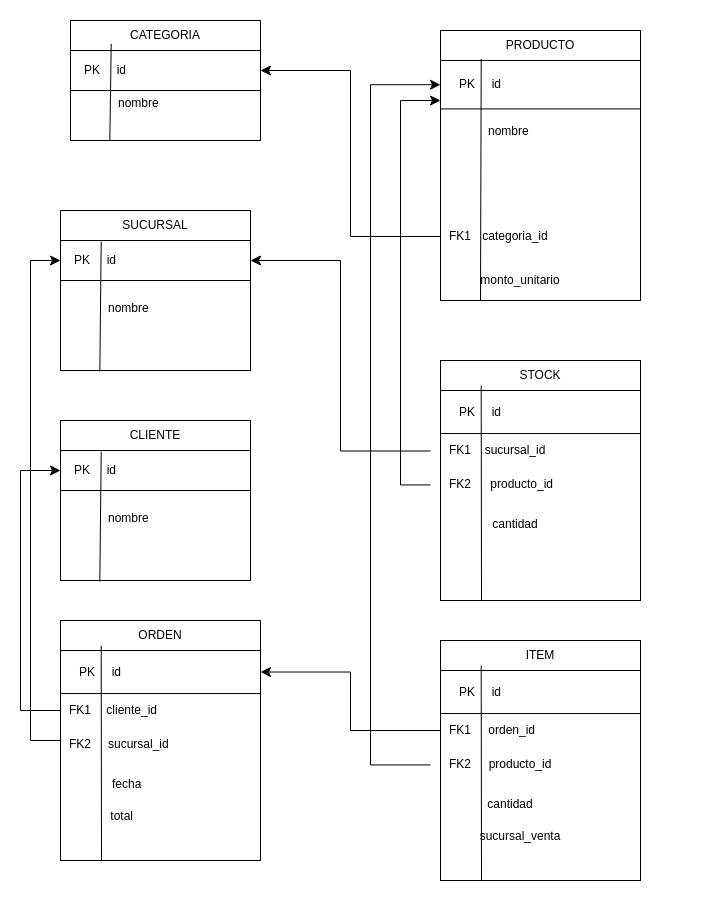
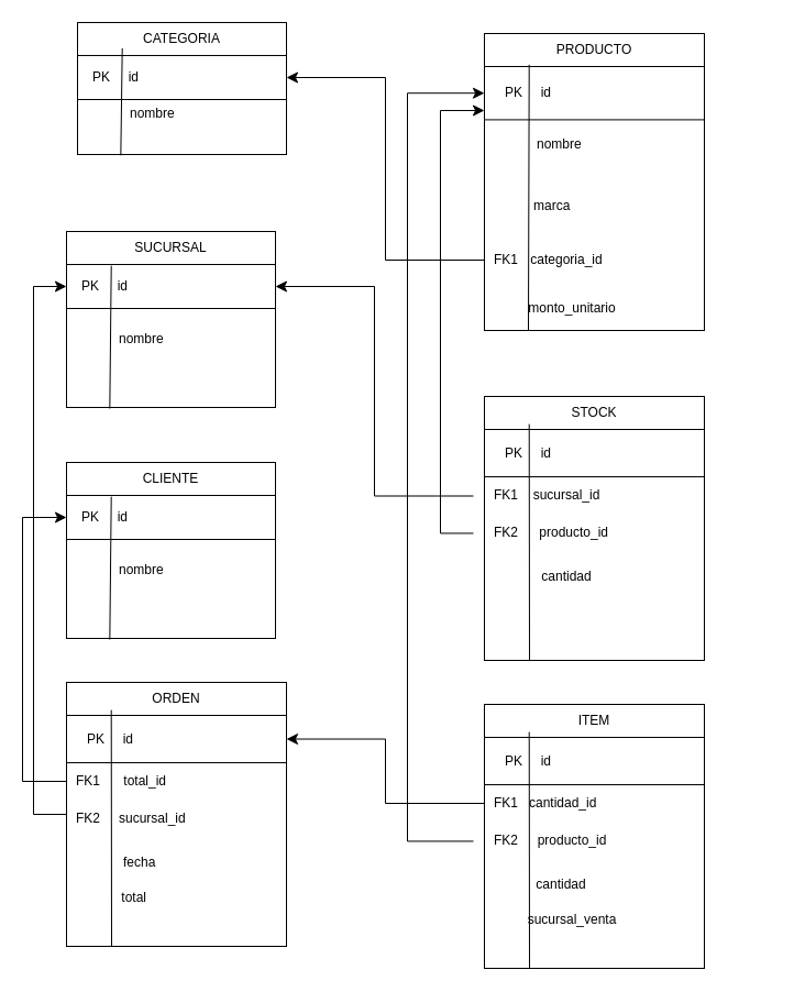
+ <mxCell id="12" value="marca&amp;nbsp; &amp;nbsp; &amp;nbsp; &amp;nbsp; &amp;nbsp; &amp;nbsp; &amp;nbsp; &amp;nbsp; &amp;nbsp; &amp;nbsp; &amp;nbsp; &amp;nbsp; &amp;nbsp; &amp;nbsp; &amp;nbsp; &amp;nbsp;&amp;nbsp;" style="text;html=1;strokeColor=none;fillColor=none;align=center;verticalAlign=middle;whiteSpace=wrap;rounded=0;" parent="7" vertex="1"><mxGeometry x="40" y="133.158" width="150" height="48.421" as="geometry" /></mxCell>
- <mxCell id="48" value="cliente_id&amp;nbsp; &amp;nbsp; &amp;nbsp; &amp;nbsp; &amp;nbsp; &amp;nbsp; &amp;nbsp;&amp;nbsp;" style="text;html=1;strokeColor=none;fillColor=none;align=center;verticalAlign=middle;whiteSpace=wrap;rounded=0;shadow=1;" vertex="1" parent="45"><mxGeometry y="75.325" width="190" height="28.508" as="geometry" /></mxCell>
+ <mxCell id="48" value="total_id&amp;nbsp; &amp;nbsp; &amp;nbsp; &amp;nbsp; &amp;nbsp; &amp;nbsp; &amp;nbsp;&amp;nbsp;" style="text;html=1;strokeColor=none;fillColor=none;align=center;verticalAlign=middle;whiteSpace=wrap;rounded=0;shadow=1;" vertex="1" parent="45"><mxGeometry y="75.325" width="190" height="28.508" as="geometry" /></mxCell>
- <mxCell id="38" value="orden_id&amp;nbsp; &amp;nbsp; &amp;nbsp; &amp;nbsp; &amp;nbsp; &amp;nbsp; &amp;nbsp;&amp;nbsp;" style="text;html=1;strokeColor=none;fillColor=none;align=center;verticalAlign=middle;whiteSpace=wrap;rounded=0;shadow=1;" vertex="1" parent="35"><mxGeometry y="75.325" width="190" height="28.508" as="geometry" /></mxCell>
+ <mxCell id="38" value="cantidad_id&amp;nbsp; &amp;nbsp; &amp;nbsp; &amp;nbsp; &amp;nbsp; &amp;nbsp; &amp;nbsp;&amp;nbsp;" style="text;html=1;strokeColor=none;fillColor=none;align=center;verticalAlign=middle;whiteSpace=wrap;rounded=0;shadow=1;" vertex="1" parent="35"><mxGeometry y="75.325" width="190" height="28.508" as="geometry" /></mxCell>
